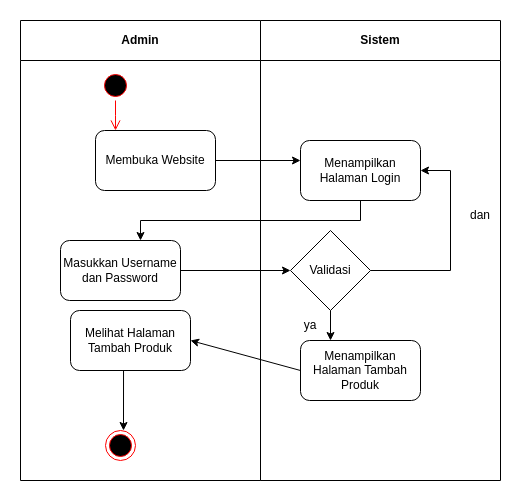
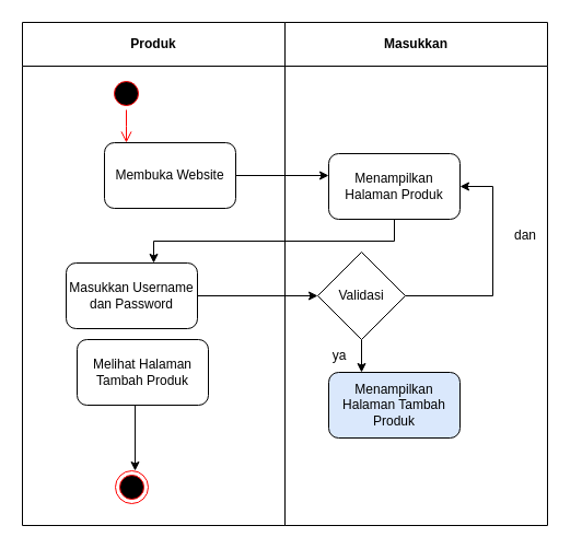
- <mxCell id="2" value="Admin" style="swimlane;whiteSpace=wrap;html=1;startSize=40;" vertex="1" parent="1"><mxGeometry x="20" y="20" width="240" height="460" as="geometry" /></mxCell>
+ <mxCell id="2" value="Produk" style="swimlane;whiteSpace=wrap;html=1;startSize=40;" vertex="1" parent="1"><mxGeometry x="20" y="20" width="240" height="460" as="geometry" /></mxCell>
- <mxCell id="10" value="Sistem" style="swimlane;whiteSpace=wrap;html=1;startSize=40;" vertex="1" parent="1"><mxGeometry x="260" y="20" width="240" height="460" as="geometry" /></mxCell>
+ <mxCell id="10" value="Masukkan" style="swimlane;whiteSpace=wrap;html=1;startSize=40;" vertex="1" parent="1"><mxGeometry x="260" y="20" width="240" height="460" as="geometry" /></mxCell>
- <mxCell id="11" value="Menampilkan Halaman Login" style="rounded=1;whiteSpace=wrap;html=1;" vertex="1" parent="10"><mxGeometry x="40" y="120" width="120" height="60" as="geometry" /></mxCell>
+ <mxCell id="11" value="Menampilkan Halaman Produk" style="rounded=1;whiteSpace=wrap;html=1;" vertex="1" parent="10"><mxGeometry x="40" y="120" width="120" height="60" as="geometry" /></mxCell>
- <mxCell id="21" value="" style="endArrow=classic;html=1;rounded=0;exitX=0;exitY=0.5;exitDx=0;exitDy=0;entryX=1;entryY=0.5;entryDx=0;entryDy=0;" edge="1" parent="1" source="14" target="7"><mxGeometry width="50" height="50" relative="1" as="geometry"><mxPoint x="290" y="580" as="sourcePoint" /><mxPoint x="190" y="570" as="targetPoint" /></mxGeometry></mxCell>
- <mxCell id="14" value="Menampilkan Halaman Tambah Produk" style="rounded=1;whiteSpace=wrap;html=1;" vertex="1" parent="10"><mxGeometry x="40" y="320" width="120" height="60" as="geometry" /></mxCell>
+ <mxCell id="14" value="Menampilkan Halaman Tambah Produk" style="rounded=1;whiteSpace=wrap;html=1;fillColor=#dae8fc;" vertex="1" parent="10"><mxGeometry x="40" y="320" width="120" height="60" as="geometry" /></mxCell>
